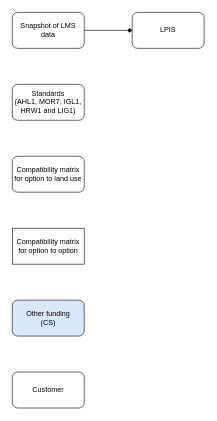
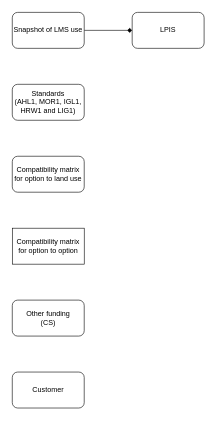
- <mxCell id="3" value="Snapshot of LMS data" style="rounded=1;whiteSpace=wrap;html=1;" vertex="1" parent="1"><mxGeometry x="20" y="20" width="120" height="60" as="geometry" /></mxCell>
+ <mxCell id="3" value="Snapshot of LMS use" style="rounded=1;whiteSpace=wrap;html=1;" vertex="1" parent="1"><mxGeometry x="20" y="20" width="120" height="60" as="geometry" /></mxCell>
- <mxCell id="5" value="Standards&lt;br&gt;(AHL1, MOR7, IGL1, HRW1 and LIG1)" style="rounded=1;whiteSpace=wrap;html=1;" vertex="1" parent="1"><mxGeometry x="20" y="140" width="120" height="60" as="geometry" /></mxCell>
+ <mxCell id="5" value="Standards&lt;br&gt;(AHL1, MOR1, IGL1, HRW1 and LIG1)" style="rounded=1;whiteSpace=wrap;html=1;" vertex="1" parent="1"><mxGeometry x="20" y="140" width="120" height="60" as="geometry" /></mxCell>
- <mxCell id="8" value="Other funding&lt;br&gt;(CS)" style="rounded=1;whiteSpace=wrap;html=1;fillColor=#dae8fc;" vertex="1" parent="1"><mxGeometry x="20" y="500" width="120" height="60" as="geometry" /></mxCell>
+ <mxCell id="8" value="Other funding&lt;br&gt;(CS)" style="rounded=1;whiteSpace=wrap;html=1;" vertex="1" parent="1"><mxGeometry x="20" y="500" width="120" height="60" as="geometry" /></mxCell>
